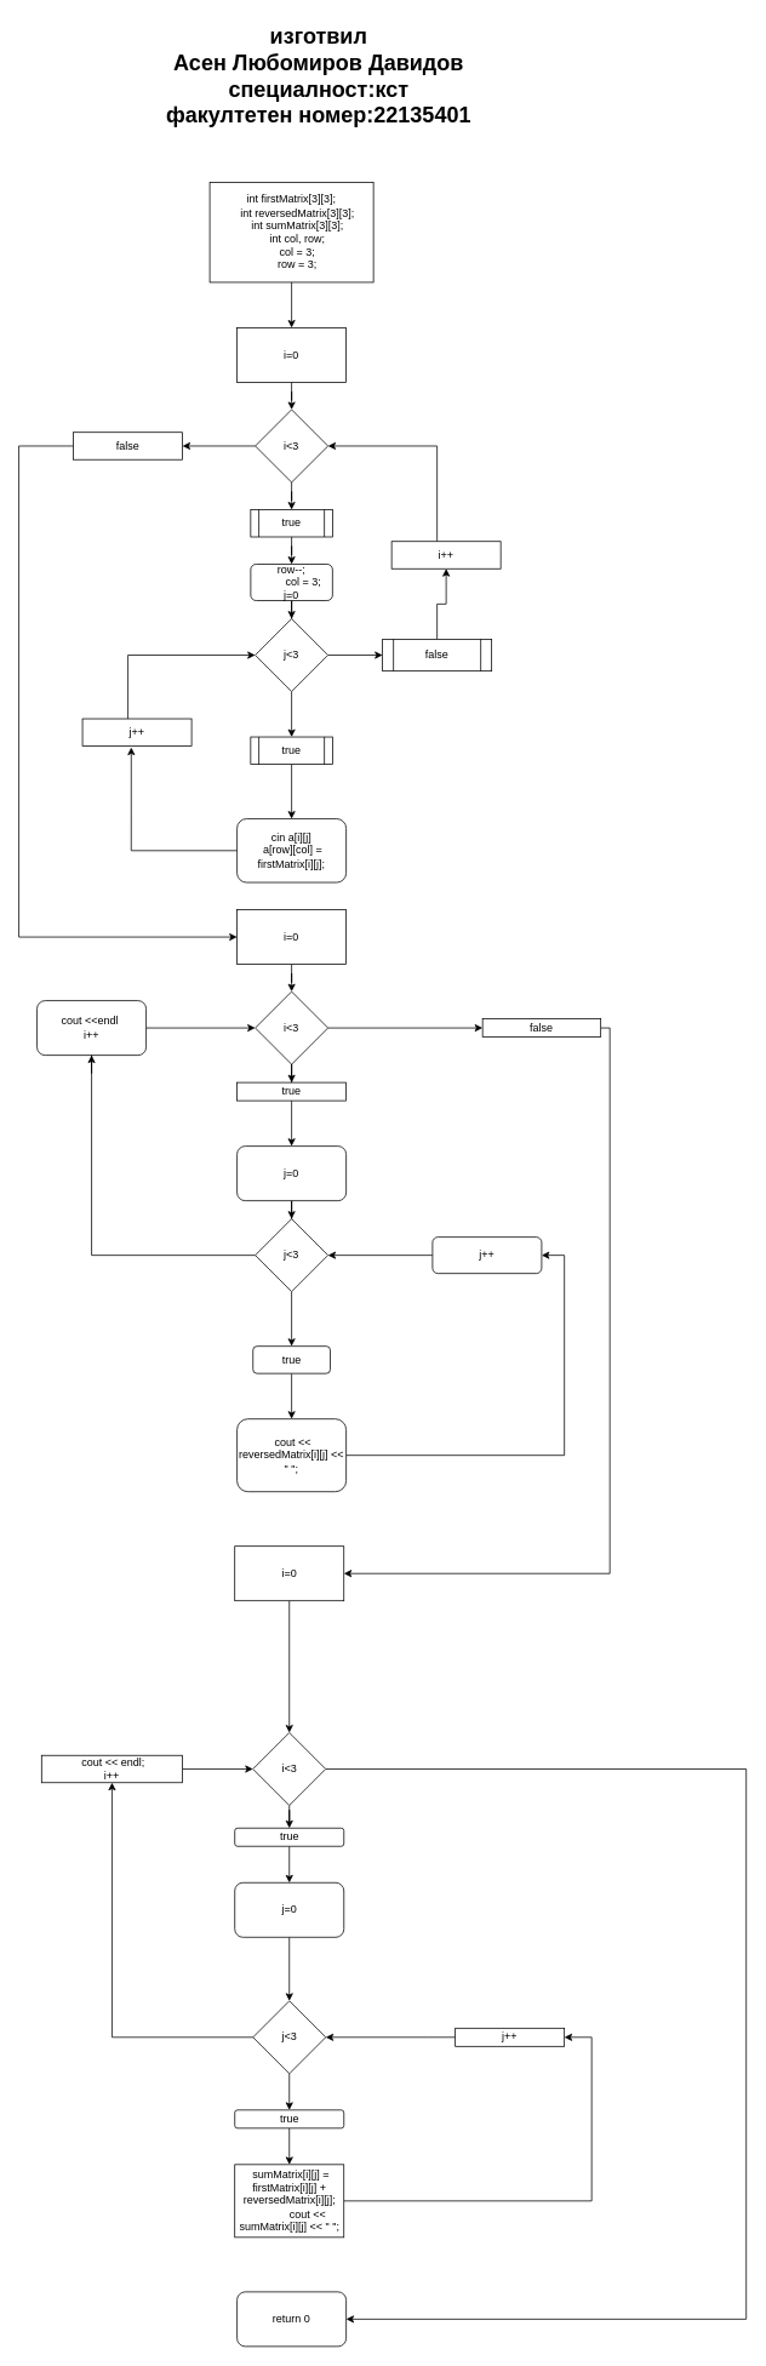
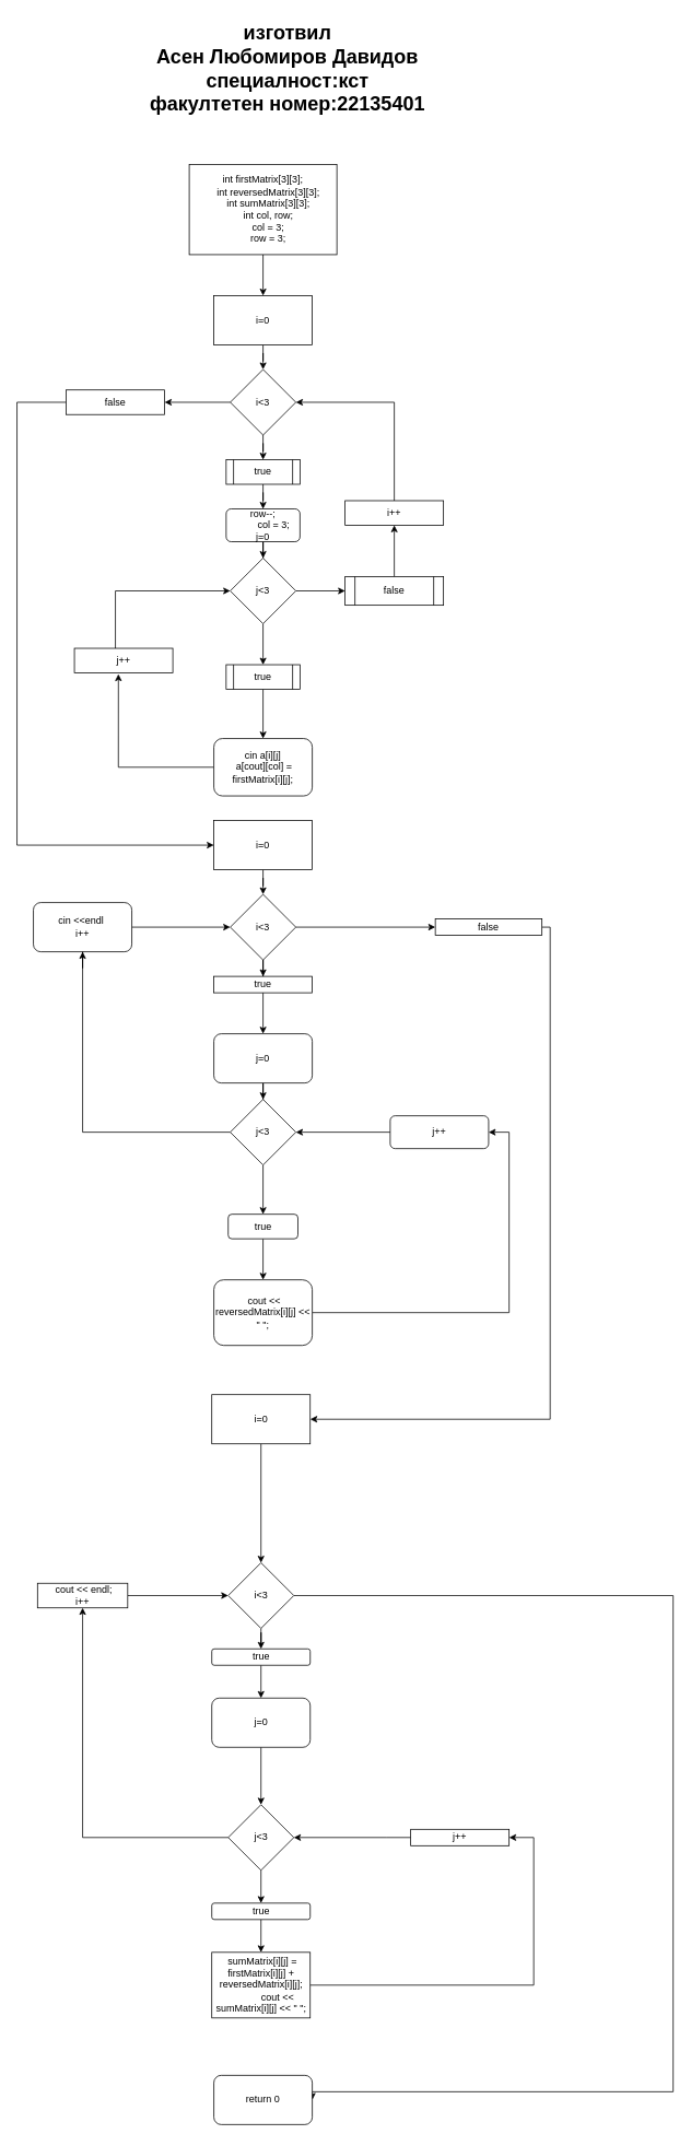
- <mxCell id="17" value="i++" style="rounded=0;whiteSpace=wrap;html=1;" parent="1" vertex="1"><mxGeometry x="430" y="595" width="120" height="30" as="geometry" /></mxCell>
+ <mxCell id="17" value="i++" style="rounded=0;whiteSpace=wrap;html=1;" parent="1" vertex="1"><mxGeometry x="420" y="610" width="120" height="30" as="geometry" /></mxCell>
- <mxCell id="20" value="cin a[i][j]&lt;br&gt;&amp;nbsp;a[row][col] = firstMatrix[i][j];" style="rounded=1;whiteSpace=wrap;html=1;" parent="1" vertex="1"><mxGeometry x="260" y="900" width="120" height="70" as="geometry" /></mxCell>
+ <mxCell id="20" value="cin a[i][j]&lt;br&gt;&amp;nbsp;a[cout][col] = firstMatrix[i][j];" style="rounded=1;whiteSpace=wrap;html=1;" parent="1" vertex="1"><mxGeometry x="260" y="900" width="120" height="70" as="geometry" /></mxCell>
- <mxCell id="48" value="cout &amp;lt;&amp;lt;endl&amp;nbsp;&lt;br&gt;i++" style="rounded=1;whiteSpace=wrap;html=1;" parent="1" vertex="1"><mxGeometry x="40" y="1100" width="120" height="60" as="geometry" /></mxCell>
+ <mxCell id="48" value="cin &amp;lt;&amp;lt;endl&amp;nbsp;&lt;br&gt;i++" style="rounded=1;whiteSpace=wrap;html=1;" parent="1" vertex="1"><mxGeometry x="40" y="1100" width="120" height="60" as="geometry" /></mxCell>
- <mxCell id="69" value="&amp;nbsp;cout &amp;lt;&amp;lt; endl;&lt;br&gt;i++" style="rounded=0;whiteSpace=wrap;html=1;" parent="1" vertex="1"><mxGeometry x="45" y="1930" width="155" height="30" as="geometry" /></mxCell>
+ <mxCell id="69" value="&amp;nbsp;cout &amp;lt;&amp;lt; endl;&lt;br&gt;i++" style="rounded=0;whiteSpace=wrap;html=1;" parent="1" vertex="1"><mxGeometry x="45" y="1930" width="110" height="30" as="geometry" /></mxCell>
- <mxCell id="68" value="return 0" style="rounded=1;whiteSpace=wrap;html=1;" parent="1" vertex="1"><mxGeometry x="260" y="2520" width="120" height="60" as="geometry" /></mxCell>
+ <mxCell id="68" value="return 0" style="rounded=1;whiteSpace=wrap;html=1;" parent="1" vertex="1"><mxGeometry x="260" y="2530" width="120" height="60" as="geometry" /></mxCell>
